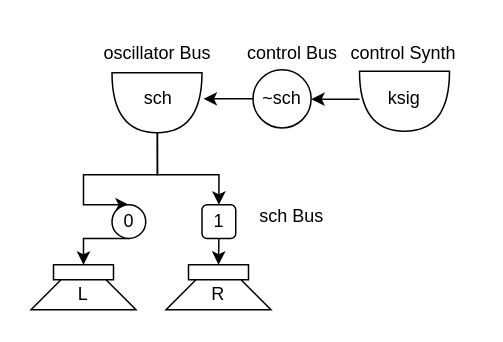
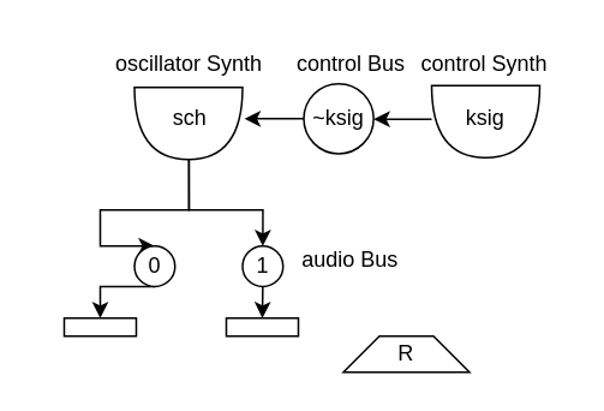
- <mxCell id="22" value="oscillator Bus" style="text;html=1;align=center;verticalAlign=middle;whiteSpace=wrap;rounded=0;" vertex="1" parent="1"><mxGeometry x="59.5" y="20.38" width="89" height="30" as="geometry" /></mxCell>
+ <mxCell id="22" value="oscillator Synth" style="text;html=1;align=center;verticalAlign=middle;whiteSpace=wrap;rounded=0;" vertex="1" parent="1"><mxGeometry x="59.5" y="20.38" width="89" height="30" as="geometry" /></mxCell>
- <mxCell id="13" value="~sch" style="ellipse;whiteSpace=wrap;html=1;aspect=fixed;" parent="1" vertex="1"><mxGeometry x="168" y="46" width="38.75" height="38.75" as="geometry" /></mxCell>
+ <mxCell id="13" value="~ksig" style="ellipse;whiteSpace=wrap;html=1;aspect=fixed;" parent="1" vertex="1"><mxGeometry x="168" y="46" width="38.75" height="38.75" as="geometry" /></mxCell>
- <mxCell id="20" value="sch Bus" style="text;html=1;align=center;verticalAlign=middle;whiteSpace=wrap;rounded=0;" vertex="1" parent="1"><mxGeometry x="164" y="128.5" width="60" height="30" as="geometry" /></mxCell>
+ <mxCell id="20" value="audio Bus" style="text;html=1;align=center;verticalAlign=middle;whiteSpace=wrap;rounded=0;" vertex="1" parent="1"><mxGeometry x="164" y="128.5" width="60" height="30" as="geometry" /></mxCell>
- <mxCell id="12" value="1" style="whiteSpace=wrap;html=1;aspect=fixed;rounded=1;" parent="1" vertex="1"><mxGeometry x="134" y="136" width="22.5" height="22.5" as="geometry" /></mxCell>
+ <mxCell id="12" value="1" style="ellipse;whiteSpace=wrap;html=1;aspect=fixed;" parent="1" vertex="1"><mxGeometry x="134" y="136" width="22.5" height="22.5" as="geometry" /></mxCell>
- <mxCell id="8" value="L" style="shape=trapezoid;perimeter=trapezoidPerimeter;whiteSpace=wrap;html=1;fixedSize=1;" parent="1" vertex="1"><mxGeometry x="20" y="186" width="70" height="20" as="geometry" /></mxCell>
- <mxCell id="15" value="R" style="shape=trapezoid;perimeter=trapezoidPerimeter;whiteSpace=wrap;html=1;fixedSize=1;" parent="1" vertex="1"><mxGeometry x="110" y="186" width="70" height="20" as="geometry" /></mxCell>
+ <mxCell id="15" value="R" style="shape=trapezoid;perimeter=trapezoidPerimeter;whiteSpace=wrap;html=1;fixedSize=1;" parent="1" vertex="1"><mxGeometry x="190" y="186" width="70" height="20" as="geometry" /></mxCell>
